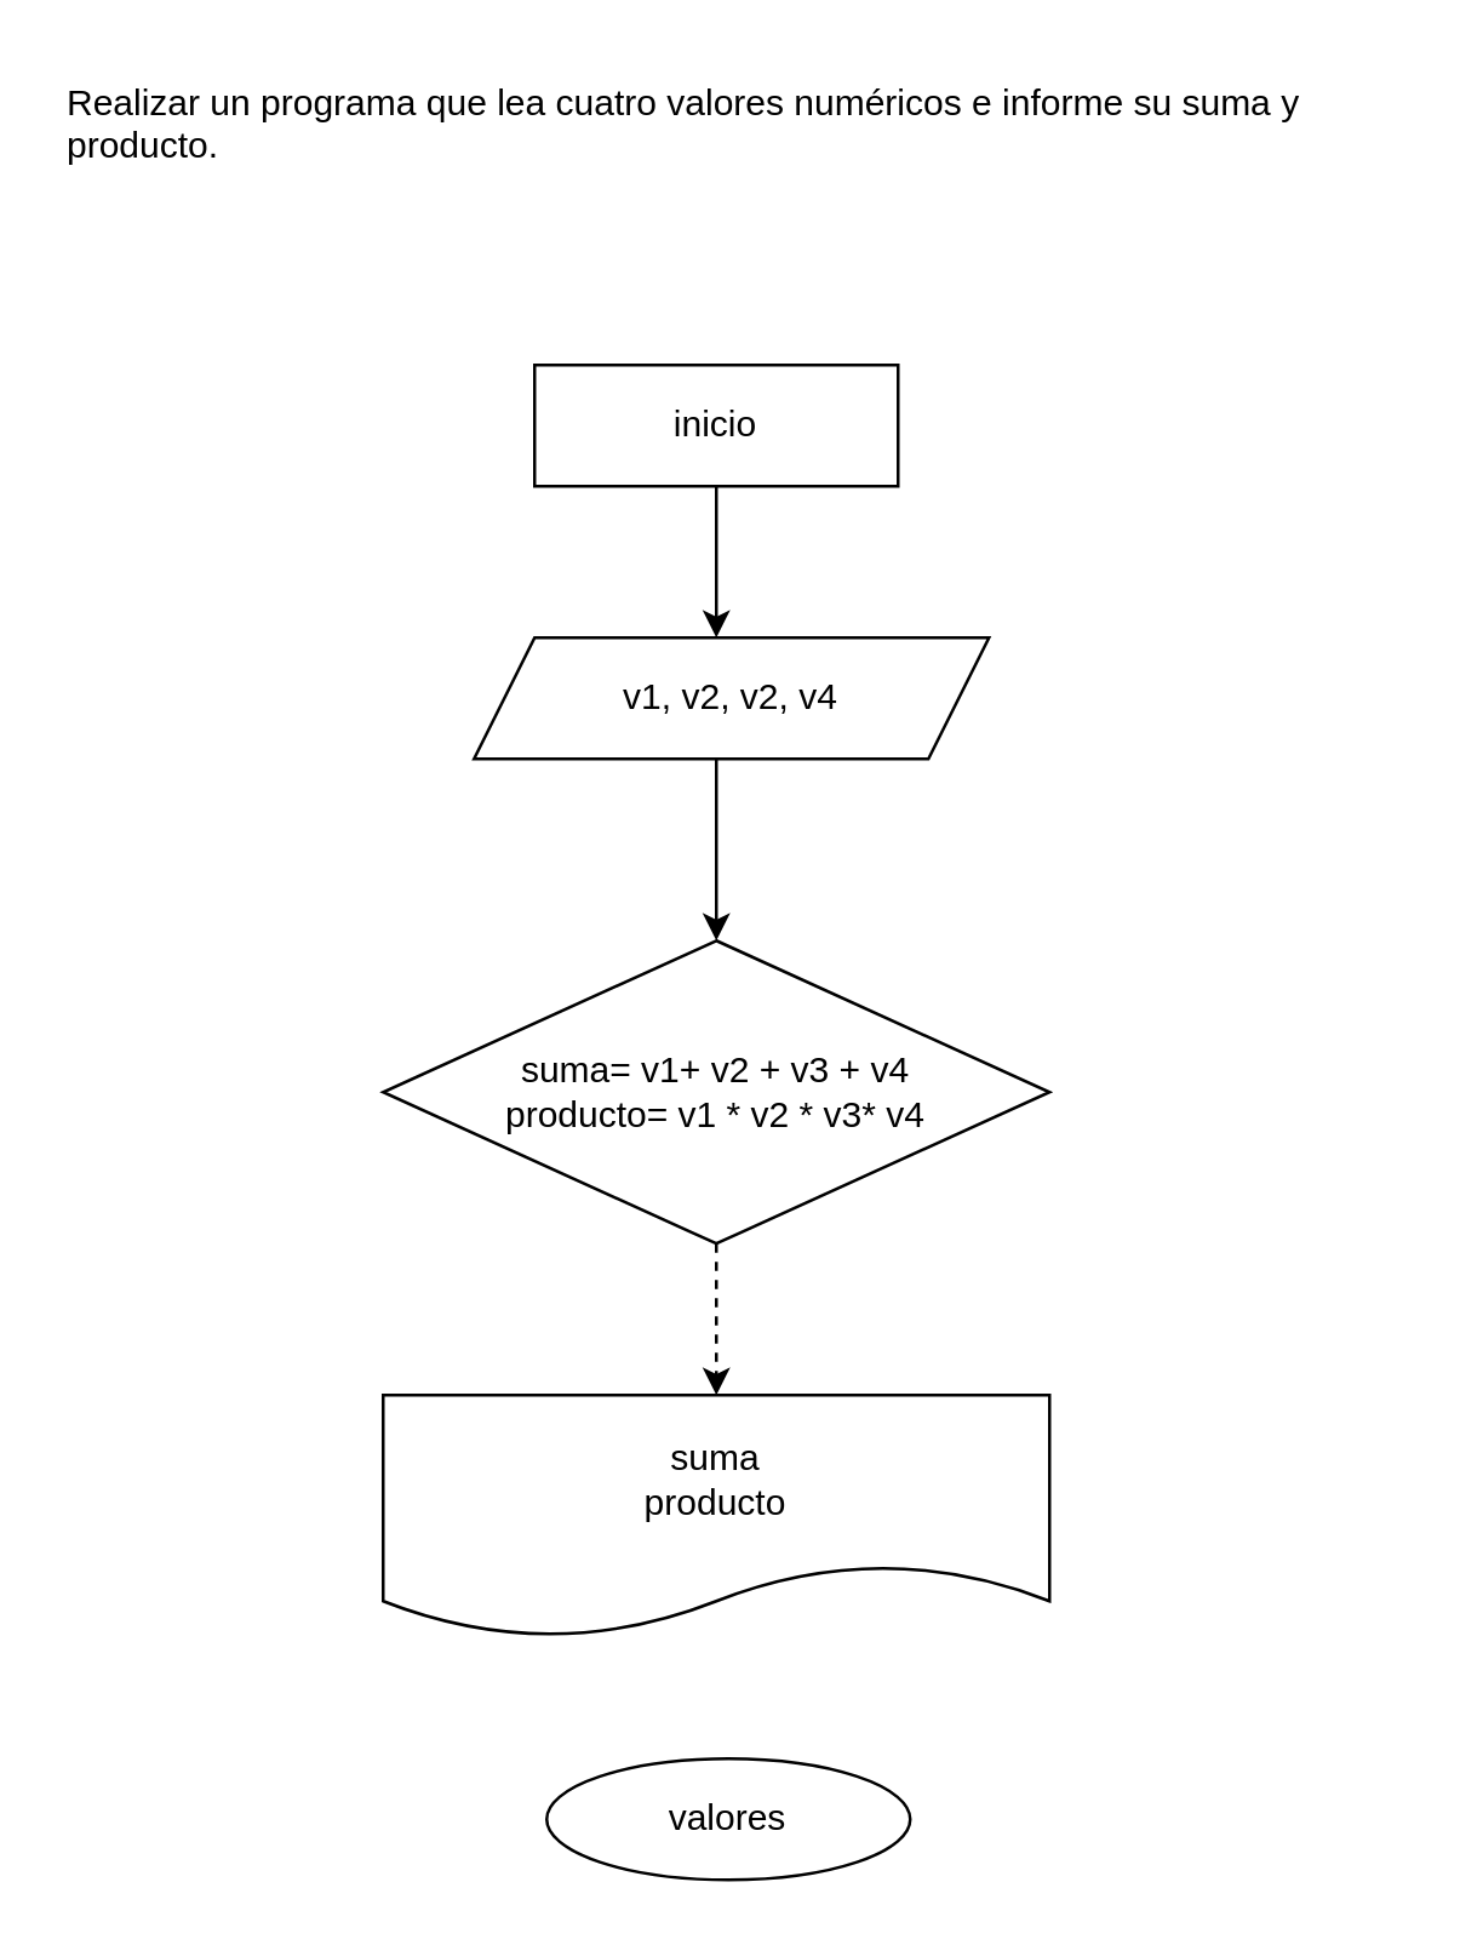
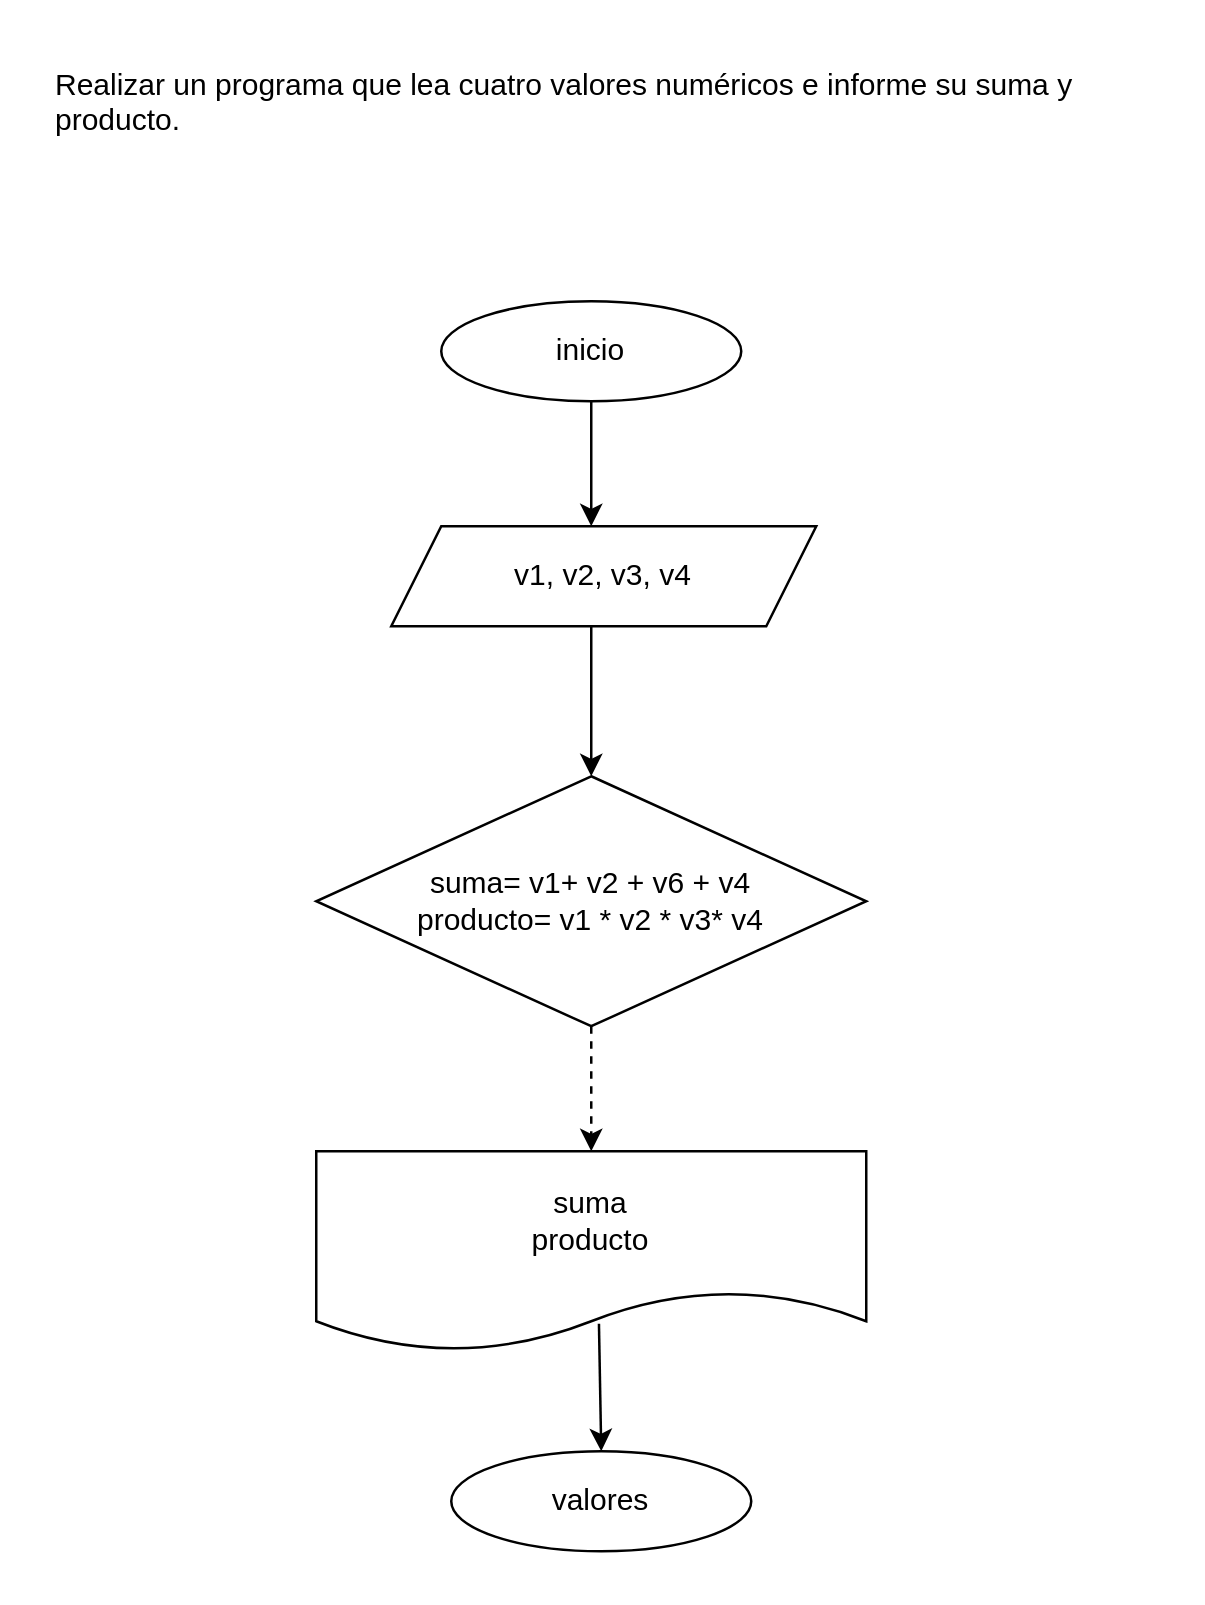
- <mxCell id="2" value="inicio" style="whiteSpace=wrap;html=1;rounded=0;" parent="1" vertex="1"><mxGeometry x="176" y="120" width="120" height="40" as="geometry" /></mxCell>
+ <mxCell id="2" value="inicio" style="ellipse;whiteSpace=wrap;html=1;" parent="1" vertex="1"><mxGeometry x="176" y="120" width="120" height="40" as="geometry" /></mxCell>
- <mxCell id="4" value="v1, v2, v2, v4" style="shape=parallelogram;perimeter=parallelogramPerimeter;whiteSpace=wrap;html=1;fixedSize=1;" parent="1" vertex="1"><mxGeometry x="156" y="210" width="170" height="40" as="geometry" /></mxCell>
+ <mxCell id="4" value="v1, v2, v3, v4" style="shape=parallelogram;perimeter=parallelogramPerimeter;whiteSpace=wrap;html=1;fixedSize=1;" parent="1" vertex="1"><mxGeometry x="156" y="210" width="170" height="40" as="geometry" /></mxCell>
- <mxCell id="5" value="suma= v1+ v2 + v3 + v4&lt;br&gt;producto= v1 * v2 * v3* v4" style="rhombus;whiteSpace=wrap;html=1;" parent="1" vertex="1"><mxGeometry x="126" y="310" width="220" height="100" as="geometry" /></mxCell>
+ <mxCell id="5" value="suma= v1+ v2 + v6 + v4&lt;br&gt;producto= v1 * v2 * v3* v4" style="rhombus;whiteSpace=wrap;html=1;" parent="1" vertex="1"><mxGeometry x="126" y="310" width="220" height="100" as="geometry" /></mxCell>
+ <mxCell id="10" value="" style="endArrow=classic;html=1;rounded=0;exitX=0.514;exitY=0.863;exitDx=0;exitDy=0;exitPerimeter=0;entryX=0.5;entryY=0;entryDx=0;entryDy=0;" parent="1" source="8" target="9" edge="1"><mxGeometry width="50" height="50" relative="1" as="geometry"><mxPoint x="216" y="320" as="sourcePoint" /><mxPoint x="266" y="270" as="targetPoint" /></mxGeometry></mxCell>
